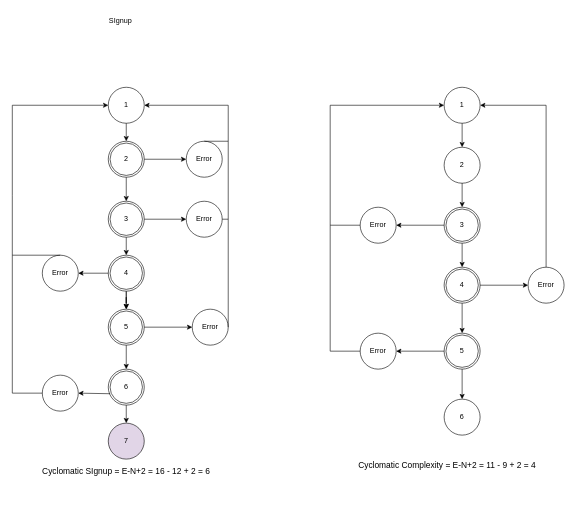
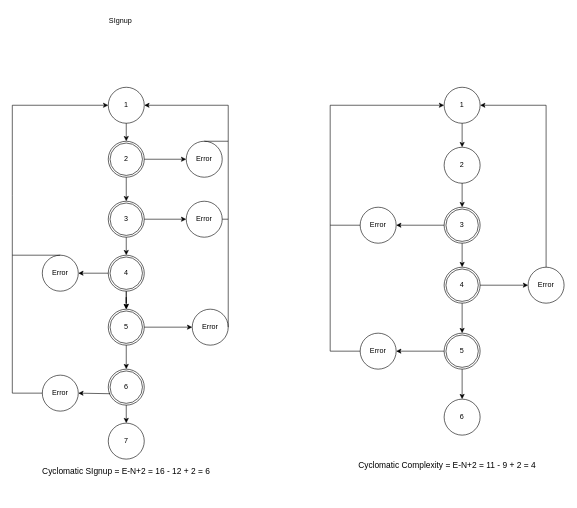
- <mxCell id="14" value="7" style="ellipse;whiteSpace=wrap;html=1;aspect=fixed;fillColor=#e1d5e7;" vertex="1" parent="1"><mxGeometry x="180" y="705" width="60" height="60" as="geometry" /></mxCell>
+ <mxCell id="14" value="7" style="ellipse;whiteSpace=wrap;html=1;aspect=fixed;" vertex="1" parent="1"><mxGeometry x="180" y="705" width="60" height="60" as="geometry" /></mxCell>
